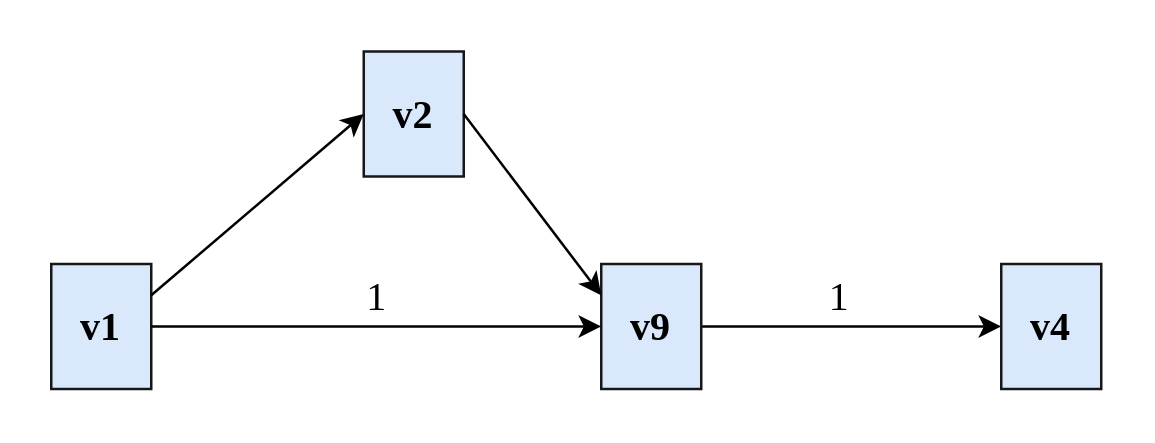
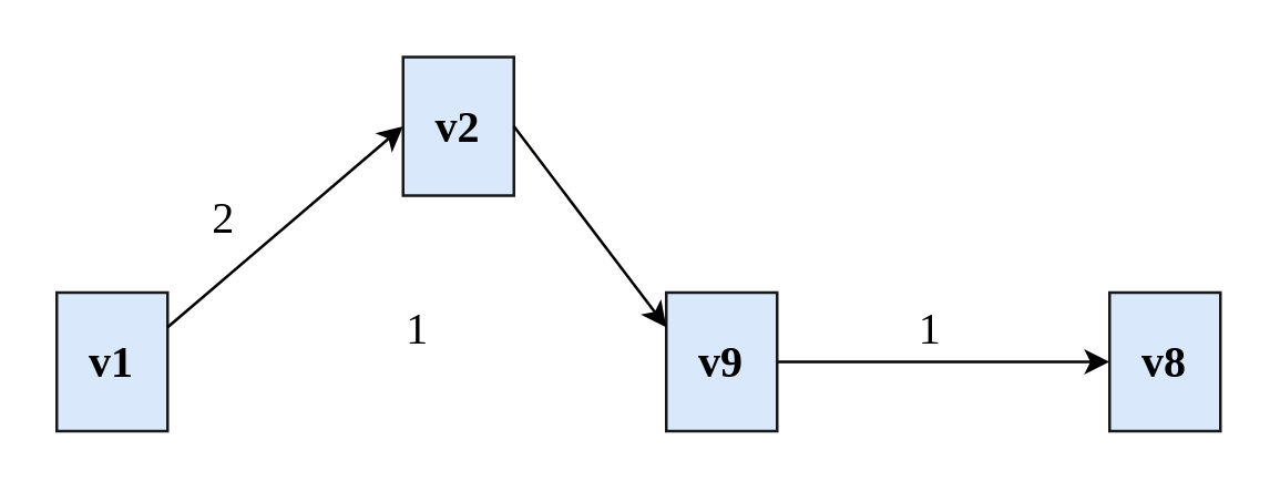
+ <mxCell id="10" value="&lt;font face=&quot;Verdana&quot; style=&quot;font-size: 16px;&quot;&gt;2&lt;/font&gt;" style="text;html=1;align=center;verticalAlign=middle;resizable=0;points=[];autosize=1;strokeColor=none;fillColor=none;" parent="1" vertex="1"><mxGeometry x="65" y="63" width="30" height="30" as="geometry" /></mxCell>
- <mxCell id="9" value="" style="endArrow=classic;html=1;rounded=0;exitX=1;exitY=0.5;exitDx=0;exitDy=0;entryX=0;entryY=0.5;entryDx=0;entryDy=0;" parent="1" source="3" target="5" edge="1"><mxGeometry width="50" height="50" relative="1" as="geometry"><mxPoint x="150" y="175" as="sourcePoint" /><mxPoint x="200" y="125" as="targetPoint" /></mxGeometry></mxCell>
- <mxCell id="6" value="&lt;b&gt;&lt;font style=&quot;font-size: 16px;&quot; face=&quot;Verdana&quot;&gt;v4&lt;/font&gt;&lt;/b&gt;" style="rounded=0;whiteSpace=wrap;html=1;fillColor=#dae8fc;strokeColor=#161718;" parent="1" vertex="1"><mxGeometry x="400" y="105" width="40" height="50" as="geometry" /></mxCell>
+ <mxCell id="6" value="&lt;b&gt;&lt;font style=&quot;font-size: 16px;&quot; face=&quot;Verdana&quot;&gt;v8&lt;/font&gt;&lt;/b&gt;" style="rounded=0;whiteSpace=wrap;html=1;fillColor=#dae8fc;strokeColor=#161718;" parent="1" vertex="1"><mxGeometry x="400" y="105" width="40" height="50" as="geometry" /></mxCell>
